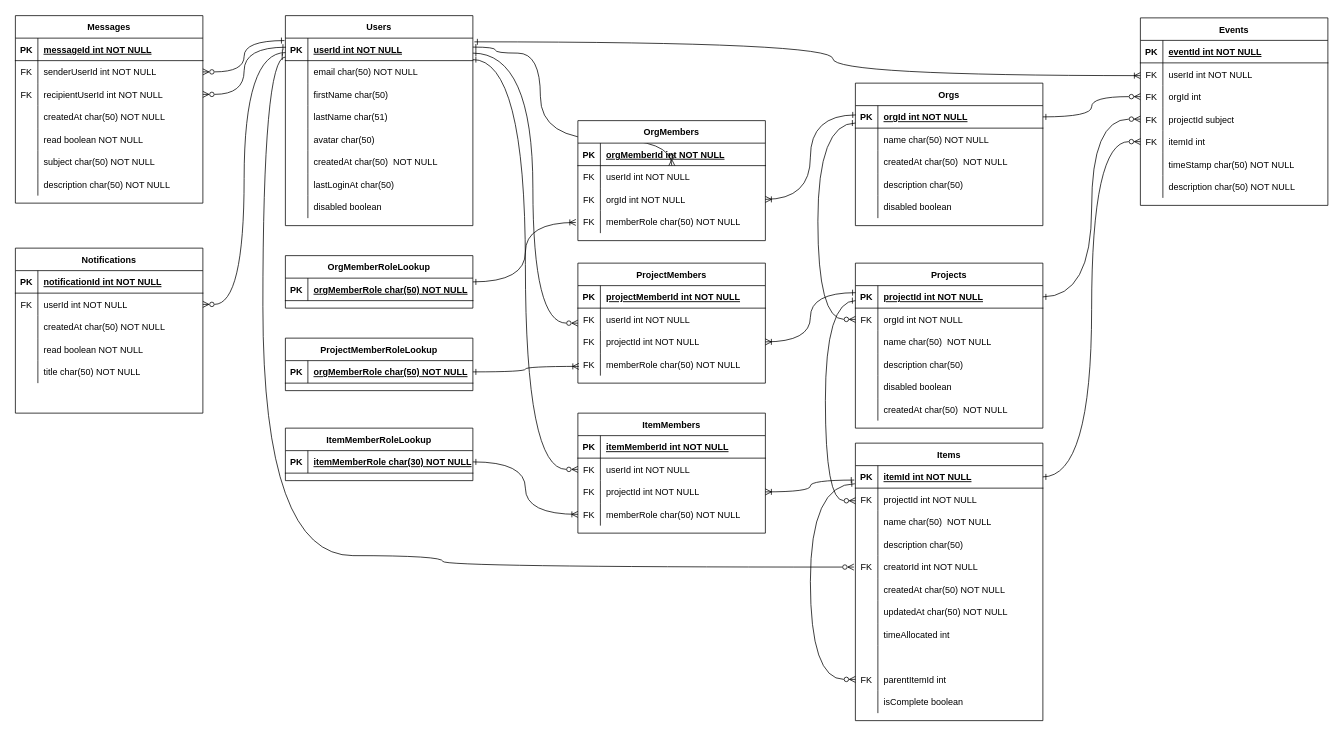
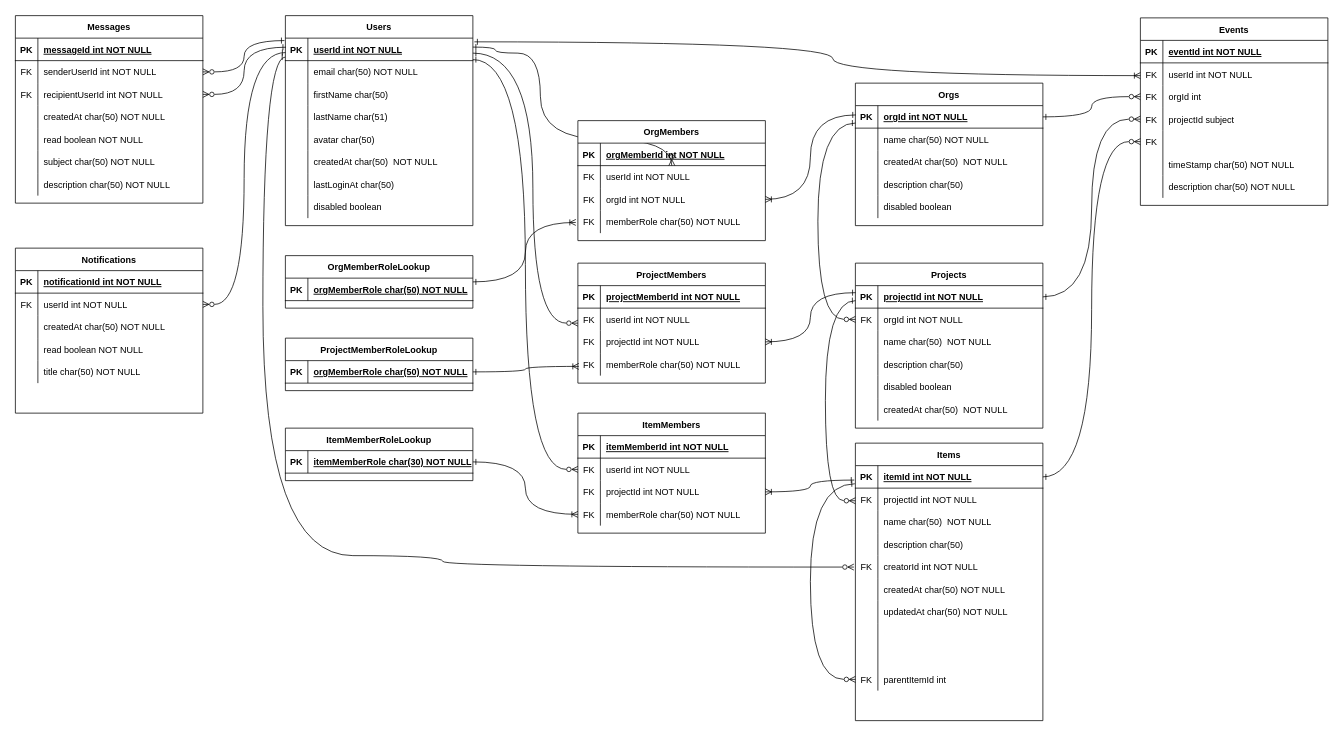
- <mxCell id="174" value="itemId int" style="shape=partialRectangle;overflow=hidden;connectable=0;fillColor=none;top=0;left=0;bottom=0;right=0;align=left;spacingLeft=6;" parent="172" vertex="1"><mxGeometry x="30" width="220" height="30" as="geometry"><mxRectangle width="220" height="30" as="alternateBounds" /></mxGeometry></mxCell>
- <mxCell id="118" value="timeAllocated int " style="shape=partialRectangle;overflow=hidden;connectable=0;fillColor=none;top=0;left=0;bottom=0;right=0;align=left;spacingLeft=6;" parent="116" vertex="1"><mxGeometry x="30" width="220" height="30" as="geometry"><mxRectangle width="220" height="30" as="alternateBounds" /></mxGeometry></mxCell>
- <mxCell id="126" value="isComplete boolean " style="shape=partialRectangle;overflow=hidden;connectable=0;fillColor=none;top=0;left=0;bottom=0;right=0;align=left;spacingLeft=6;" parent="124" vertex="1"><mxGeometry x="30" width="220" height="30" as="geometry"><mxRectangle width="220" height="30" as="alternateBounds" /></mxGeometry></mxCell>
